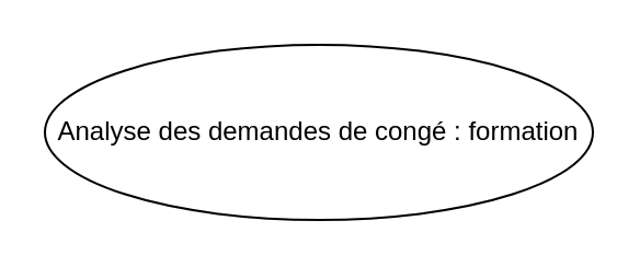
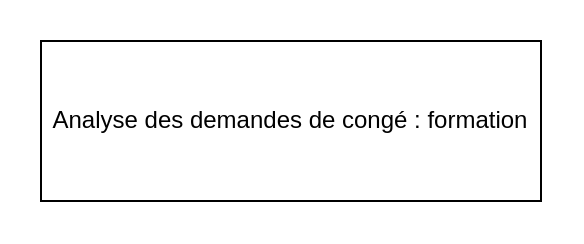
- <mxCell id="2" value="Analyse des demandes de congé : formation" style="ellipse;whiteSpace=wrap;html=1;" vertex="1" parent="1"><mxGeometry x="20" width="250" height="80" as="geometry" y="20" /></mxCell>
+ <mxCell id="2" value="Analyse des demandes de congé : formation" style="whiteSpace=wrap;html=1;rounded=0;" vertex="1" parent="1"><mxGeometry x="20" width="250" height="80" as="geometry" y="20" /></mxCell>
